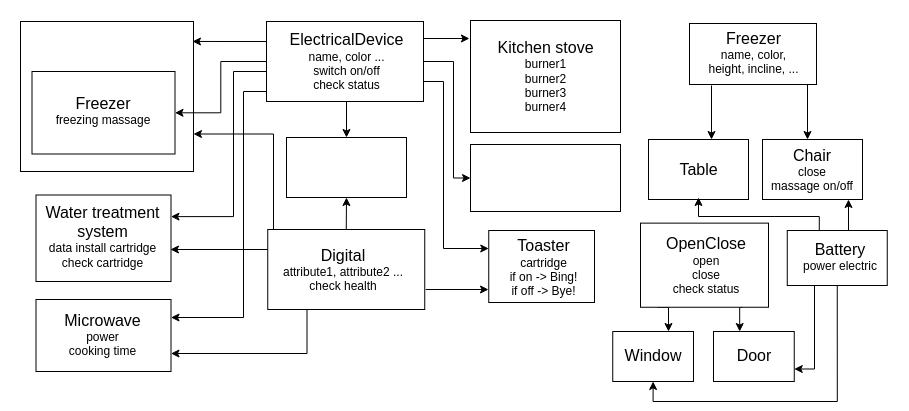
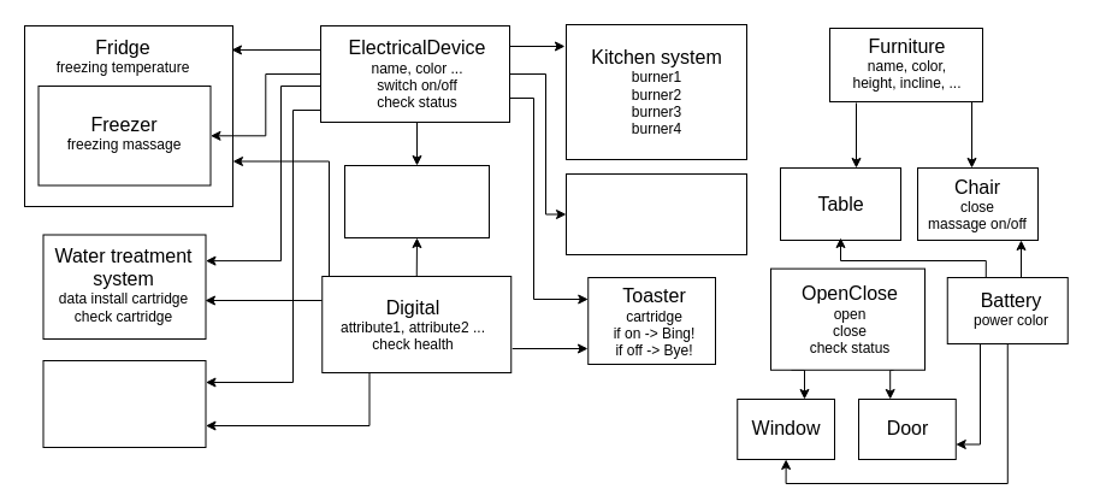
+ <mxCell id="5" value="&lt;span style=&quot;font-size: 16px&quot;&gt;Fridge&lt;br&gt;&lt;/span&gt;&lt;div style=&quot;text-align: left&quot;&gt;&lt;span&gt;freezing temperature&lt;/span&gt;&lt;/div&gt;" style="text;html=1;strokeColor=none;fillColor=none;align=center;verticalAlign=middle;whiteSpace=wrap;rounded=0;" parent="1" vertex="1"><mxGeometry x="43" y="31" width="117.75" height="30" as="geometry" /></mxCell>
- <mxCell id="24" value="&lt;span style=&quot;font-size: 16px&quot;&gt;Freezer&lt;br&gt;&lt;/span&gt;name, color,&lt;br&gt;height, incline, ..." style="text;html=1;strokeColor=none;fillColor=none;align=center;verticalAlign=middle;whiteSpace=wrap;rounded=0;" parent="1" vertex="1"><mxGeometry x="703.5" y="32.5" width="98.5" height="39.5" as="geometry" /></mxCell>
+ <mxCell id="24" value="&lt;span style=&quot;font-size: 16px&quot;&gt;Furniture&lt;br&gt;&lt;/span&gt;name, color,&lt;br&gt;height, incline, ..." style="text;html=1;strokeColor=none;fillColor=none;align=center;verticalAlign=middle;whiteSpace=wrap;rounded=0;" parent="1" vertex="1"><mxGeometry x="703.5" y="32.5" width="98.5" height="39.5" as="geometry" /></mxCell>
- <mxCell id="36" value="&lt;span style=&quot;font-size: 16px&quot;&gt;Kitchen stove&lt;br&gt;&lt;/span&gt;&lt;font style=&quot;font-size: 12px&quot;&gt;burner1&lt;br&gt;burner2&lt;br&gt;burner3&lt;br&gt;burner4&lt;br&gt;&lt;/font&gt;" style="text;html=1;strokeColor=none;fillColor=none;align=center;verticalAlign=middle;whiteSpace=wrap;rounded=0;" parent="1" vertex="1"><mxGeometry x="487.75" y="31" width="114.5" height="90" as="geometry" /></mxCell>
+ <mxCell id="36" value="&lt;span style=&quot;font-size: 16px&quot;&gt;Kitchen system&lt;br&gt;&lt;/span&gt;&lt;font style=&quot;font-size: 12px&quot;&gt;burner1&lt;br&gt;burner2&lt;br&gt;burner3&lt;br&gt;burner4&lt;br&gt;&lt;/font&gt;" style="text;html=1;strokeColor=none;fillColor=none;align=center;verticalAlign=middle;whiteSpace=wrap;rounded=0;" parent="1" vertex="1"><mxGeometry x="487.75" y="31" width="114.5" height="90" as="geometry" /></mxCell>
- <mxCell id="43" value="&lt;span style=&quot;font-size: 16px&quot;&gt;Battery&lt;br&gt;&lt;/span&gt;&lt;font style=&quot;font-size: 12px&quot;&gt;power electric&lt;br&gt;&lt;/font&gt;" style="text;html=1;strokeColor=none;fillColor=none;align=center;verticalAlign=middle;whiteSpace=wrap;rounded=0;" parent="1" vertex="1"><mxGeometry x="798.12" y="241.25" width="83.63" height="28.75" as="geometry" /></mxCell>
+ <mxCell id="43" value="&lt;span style=&quot;font-size: 16px&quot;&gt;Battery&lt;br&gt;&lt;/span&gt;&lt;font style=&quot;font-size: 12px&quot;&gt;power color&lt;br&gt;&lt;/font&gt;" style="text;html=1;strokeColor=none;fillColor=none;align=center;verticalAlign=middle;whiteSpace=wrap;rounded=0;" parent="1" vertex="1"><mxGeometry x="798.12" y="241.25" width="83.63" height="28.75" as="geometry" /></mxCell>
- <mxCell id="45" value="&lt;span style=&quot;font-size: 16px&quot;&gt;Microwave&lt;/span&gt;&lt;br&gt;&lt;div&gt;power&lt;/div&gt;&lt;div&gt;cooking time&lt;/div&gt;" style="text;html=1;strokeColor=none;fillColor=none;align=center;verticalAlign=middle;whiteSpace=wrap;rounded=0;" parent="1" vertex="1"><mxGeometry x="40.5" y="306.75" width="122.5" height="54.25" as="geometry" /></mxCell>
